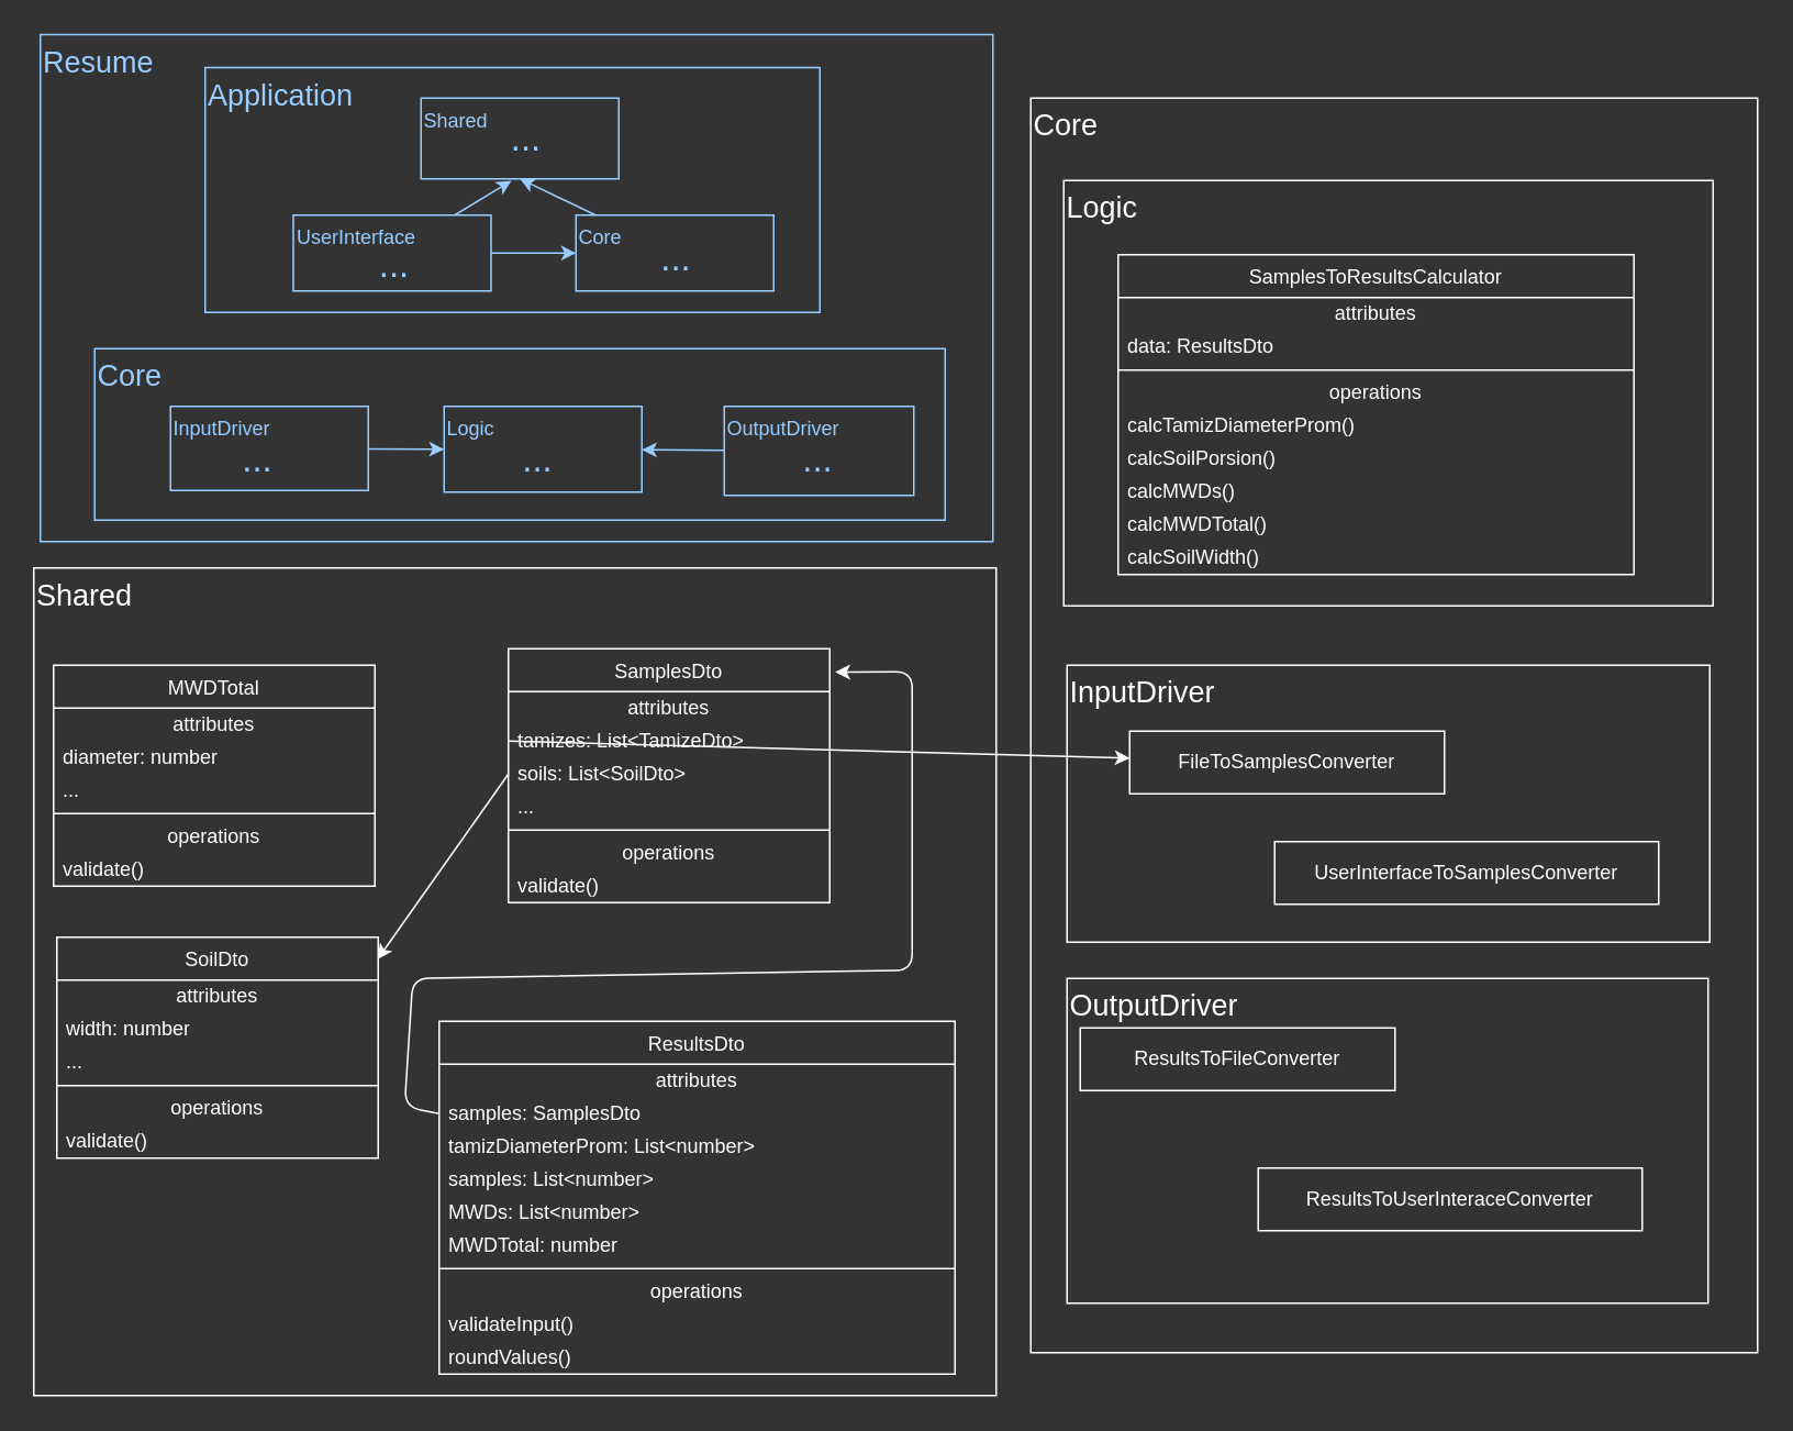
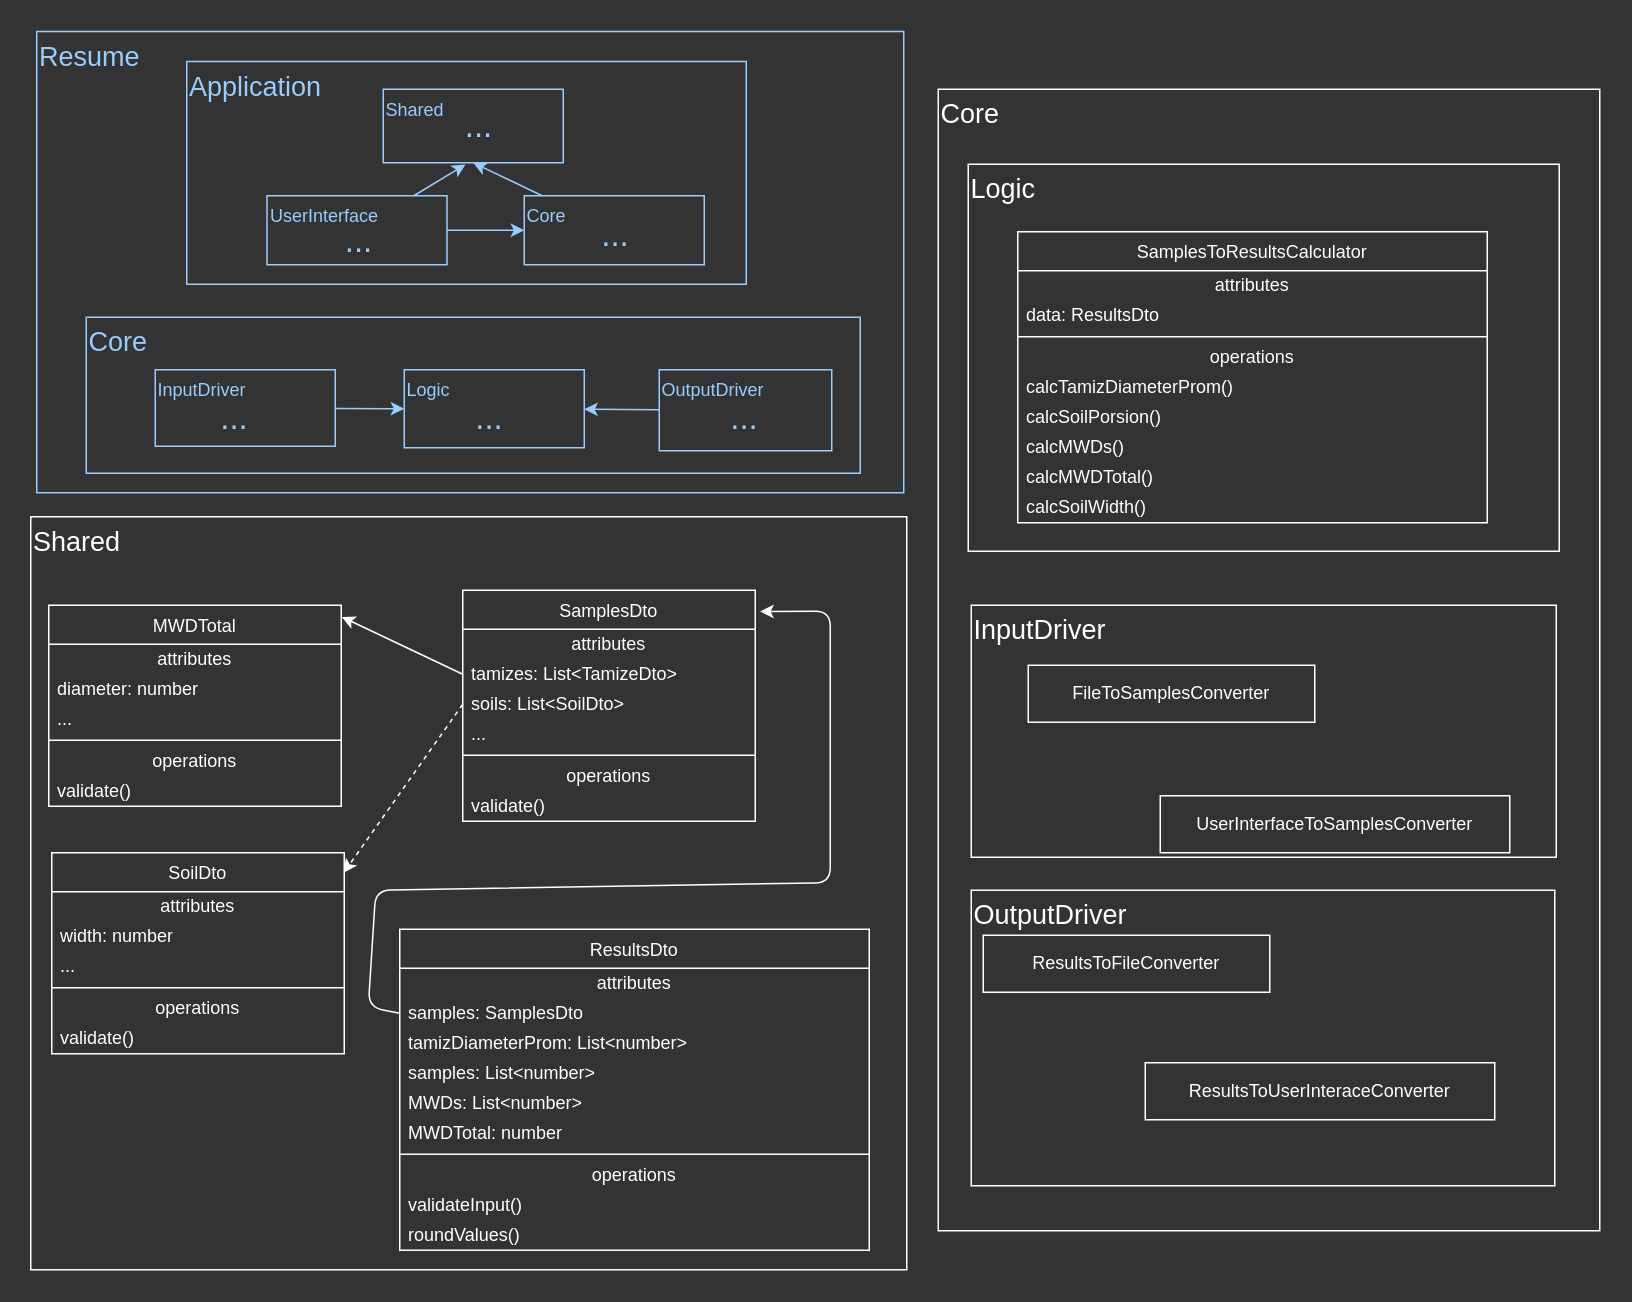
- <mxCell id="43" style="edgeStyle=none;html=1;strokeColor=#FFFFFF;exitX=0;exitY=0.5;exitDx=0;exitDy=0;" parent="1" source="12" target="46" edge="1"><mxGeometry relative="1" as="geometry"><mxPoint x="332" y="463" as="sourcePoint" /></mxGeometry></mxCell>
+ <mxCell id="43" style="edgeStyle=none;html=1;strokeColor=#FFFFFF;exitX=0;exitY=0.5;exitDx=0;exitDy=0;entryX=1.002;entryY=0.058;entryDx=0;entryDy=0;entryPerimeter=0;" parent="1" source="12" target="18" edge="1"><mxGeometry relative="1" as="geometry"><mxPoint x="332" y="463" as="sourcePoint" /></mxGeometry></mxCell>
- <mxCell id="9" style="edgeStyle=none;html=1;entryX=0.998;entryY=0.1;entryDx=0;entryDy=0;strokeColor=#FFFFFF;exitX=0;exitY=0.5;exitDx=0;exitDy=0;entryPerimeter=0;" parent="1" source="13" target="25" edge="1"><mxGeometry relative="1" as="geometry" /></mxCell>
+ <mxCell id="9" style="edgeStyle=none;html=1;entryX=0.998;entryY=0.1;entryDx=0;entryDy=0;strokeColor=#FFFFFF;exitX=0;exitY=0.5;exitDx=0;exitDy=0;entryPerimeter=0;dashed=1;" parent="1" source="13" target="25" edge="1"><mxGeometry relative="1" as="geometry" /></mxCell>
- <mxCell id="47" value="&lt;span style=&quot;color: rgb(255, 255, 255);&quot;&gt;UserInterfaceToSamplesConverter&lt;/span&gt;" style="rounded=0;whiteSpace=wrap;html=1;fillColor=none;strokeColor=#FFFFFF;fontColor=#FFFFFF;" parent="1" vertex="1"><mxGeometry x="773" y="510" width="233" height="38" as="geometry" /></mxCell>
+ <mxCell id="47" value="&lt;span style=&quot;color: rgb(255, 255, 255);&quot;&gt;UserInterfaceToSamplesConverter&lt;/span&gt;" style="rounded=0;whiteSpace=wrap;html=1;fillColor=none;strokeColor=#FFFFFF;fontColor=#FFFFFF;" parent="1" vertex="1"><mxGeometry x="773" y="530" width="233" height="38" as="geometry" /></mxCell>
